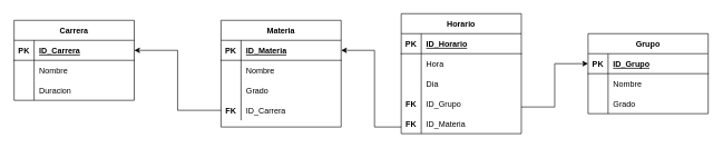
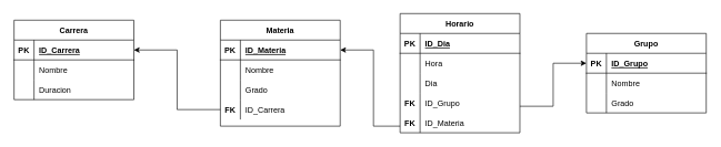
- <mxCell id="38" value="ID_Horario" style="shape=partialRectangle;connectable=0;fillColor=none;top=0;left=0;bottom=0;right=0;align=left;spacingLeft=6;fontStyle=5;overflow=hidden;" vertex="1" parent="36"><mxGeometry x="30" width="150" height="30" as="geometry"><mxRectangle width="150" height="30" as="alternateBounds" /></mxGeometry></mxCell>
+ <mxCell id="38" value="ID_Dia" style="shape=partialRectangle;connectable=0;fillColor=none;top=0;left=0;bottom=0;right=0;align=left;spacingLeft=6;fontStyle=5;overflow=hidden;" vertex="1" parent="36"><mxGeometry x="30" width="150" height="30" as="geometry"><mxRectangle width="150" height="30" as="alternateBounds" /></mxGeometry></mxCell>
